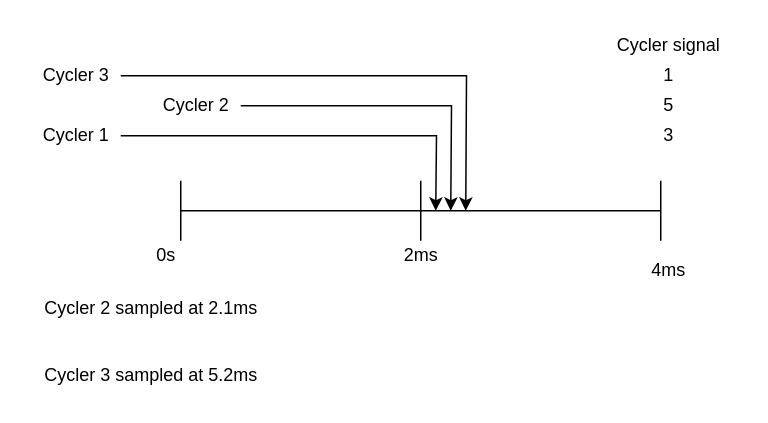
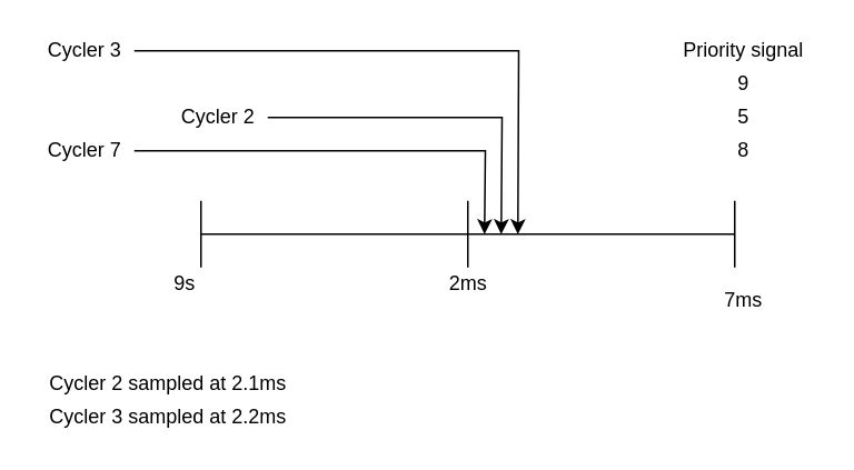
- <mxCell id="18" value="Cycler signal&lt;br&gt;" style="text;html=1;align=center;verticalAlign=middle;resizable=0;points=[];autosize=1;" parent="1" vertex="1"><mxGeometry x="400" y="20" width="90" height="20" as="geometry" /></mxCell>
+ <mxCell id="18" value="Priority signal&lt;br&gt;" style="text;html=1;align=center;verticalAlign=middle;resizable=0;points=[];autosize=1;" parent="1" vertex="1"><mxGeometry x="400" y="20" width="90" height="20" as="geometry" /></mxCell>
- <mxCell id="10" value="Cycler 3&lt;br&gt;" style="text;html=1;align=center;verticalAlign=middle;resizable=0;points=[];autosize=1;" parent="1" vertex="1"><mxGeometry x="20" y="40" width="60" height="20" as="geometry" /></mxCell>
+ <mxCell id="10" value="Cycler 3&lt;br&gt;" style="text;html=1;align=center;verticalAlign=middle;resizable=0;points=[];autosize=1;" parent="1" vertex="1"><mxGeometry x="20" y="20" width="60" height="20" as="geometry" /></mxCell>
- <mxCell id="15" value="1" style="text;html=1;align=center;verticalAlign=middle;resizable=0;points=[];autosize=1;" parent="1" vertex="1"><mxGeometry x="435" y="40" width="20" height="20" as="geometry" /></mxCell>
+ <mxCell id="15" value="9" style="text;html=1;align=center;verticalAlign=middle;resizable=0;points=[];autosize=1;" parent="1" vertex="1"><mxGeometry x="435" y="40" width="20" height="20" as="geometry" /></mxCell>
- <mxCell id="14" value="Cycler 1" style="text;html=1;align=center;verticalAlign=middle;resizable=0;points=[];autosize=1;" parent="1" vertex="1"><mxGeometry x="20" y="80" width="60" height="20" as="geometry" /></mxCell>
+ <mxCell id="14" value="Cycler 7" style="text;html=1;align=center;verticalAlign=middle;resizable=0;points=[];autosize=1;" parent="1" vertex="1"><mxGeometry x="20" y="80" width="60" height="20" as="geometry" /></mxCell>
- <mxCell id="17" value="3" style="text;html=1;align=center;verticalAlign=middle;resizable=0;points=[];autosize=1;" parent="1" vertex="1"><mxGeometry x="435" y="80" width="20" height="20" as="geometry" /></mxCell>
+ <mxCell id="17" value="8" style="text;html=1;align=center;verticalAlign=middle;resizable=0;points=[];autosize=1;" parent="1" vertex="1"><mxGeometry x="435" y="80" width="20" height="20" as="geometry" /></mxCell>
- <mxCell id="6" value="0s" style="text;html=1;align=center;verticalAlign=middle;resizable=0;points=[];autosize=1;" parent="1" vertex="1"><mxGeometry x="95" y="160" width="30" height="20" as="geometry" /></mxCell>
+ <mxCell id="6" value="9s" style="text;html=1;align=center;verticalAlign=middle;resizable=0;points=[];autosize=1;" parent="1" vertex="1"><mxGeometry x="95" y="160" width="30" height="20" as="geometry" /></mxCell>
- <mxCell id="8" value="4ms&lt;br&gt;" style="text;html=1;align=center;verticalAlign=middle;resizable=0;points=[];autosize=1;" parent="1" vertex="1"><mxGeometry x="425" y="170" width="40" height="20" as="geometry" /></mxCell>
+ <mxCell id="8" value="7ms&lt;br&gt;" style="text;html=1;align=center;verticalAlign=middle;resizable=0;points=[];autosize=1;" parent="1" vertex="1"><mxGeometry x="425" y="170" width="40" height="20" as="geometry" /></mxCell>
- <mxCell id="19" value="Cycler 2 sampled at 2.1ms" style="text;html=1;align=center;verticalAlign=middle;resizable=0;points=[];autosize=1;" parent="1" vertex="1"><mxGeometry x="20" y="195" width="160" height="20" as="geometry" /></mxCell>
+ <mxCell id="19" value="Cycler 2 sampled at 2.1ms" style="text;html=1;align=center;verticalAlign=middle;resizable=0;points=[];autosize=1;" parent="1" vertex="1"><mxGeometry x="20" y="220" width="160" height="20" as="geometry" /></mxCell>
- <mxCell id="20" value="Cycler 3 sampled at 5.2ms" style="text;html=1;align=center;verticalAlign=middle;resizable=0;points=[];autosize=1;" parent="1" vertex="1"><mxGeometry x="20" y="240" width="160" height="20" as="geometry" /></mxCell>
+ <mxCell id="20" value="Cycler 3 sampled at 2.2ms" style="text;html=1;align=center;verticalAlign=middle;resizable=0;points=[];autosize=1;" parent="1" vertex="1"><mxGeometry x="20" y="240" width="160" height="20" as="geometry" /></mxCell>
